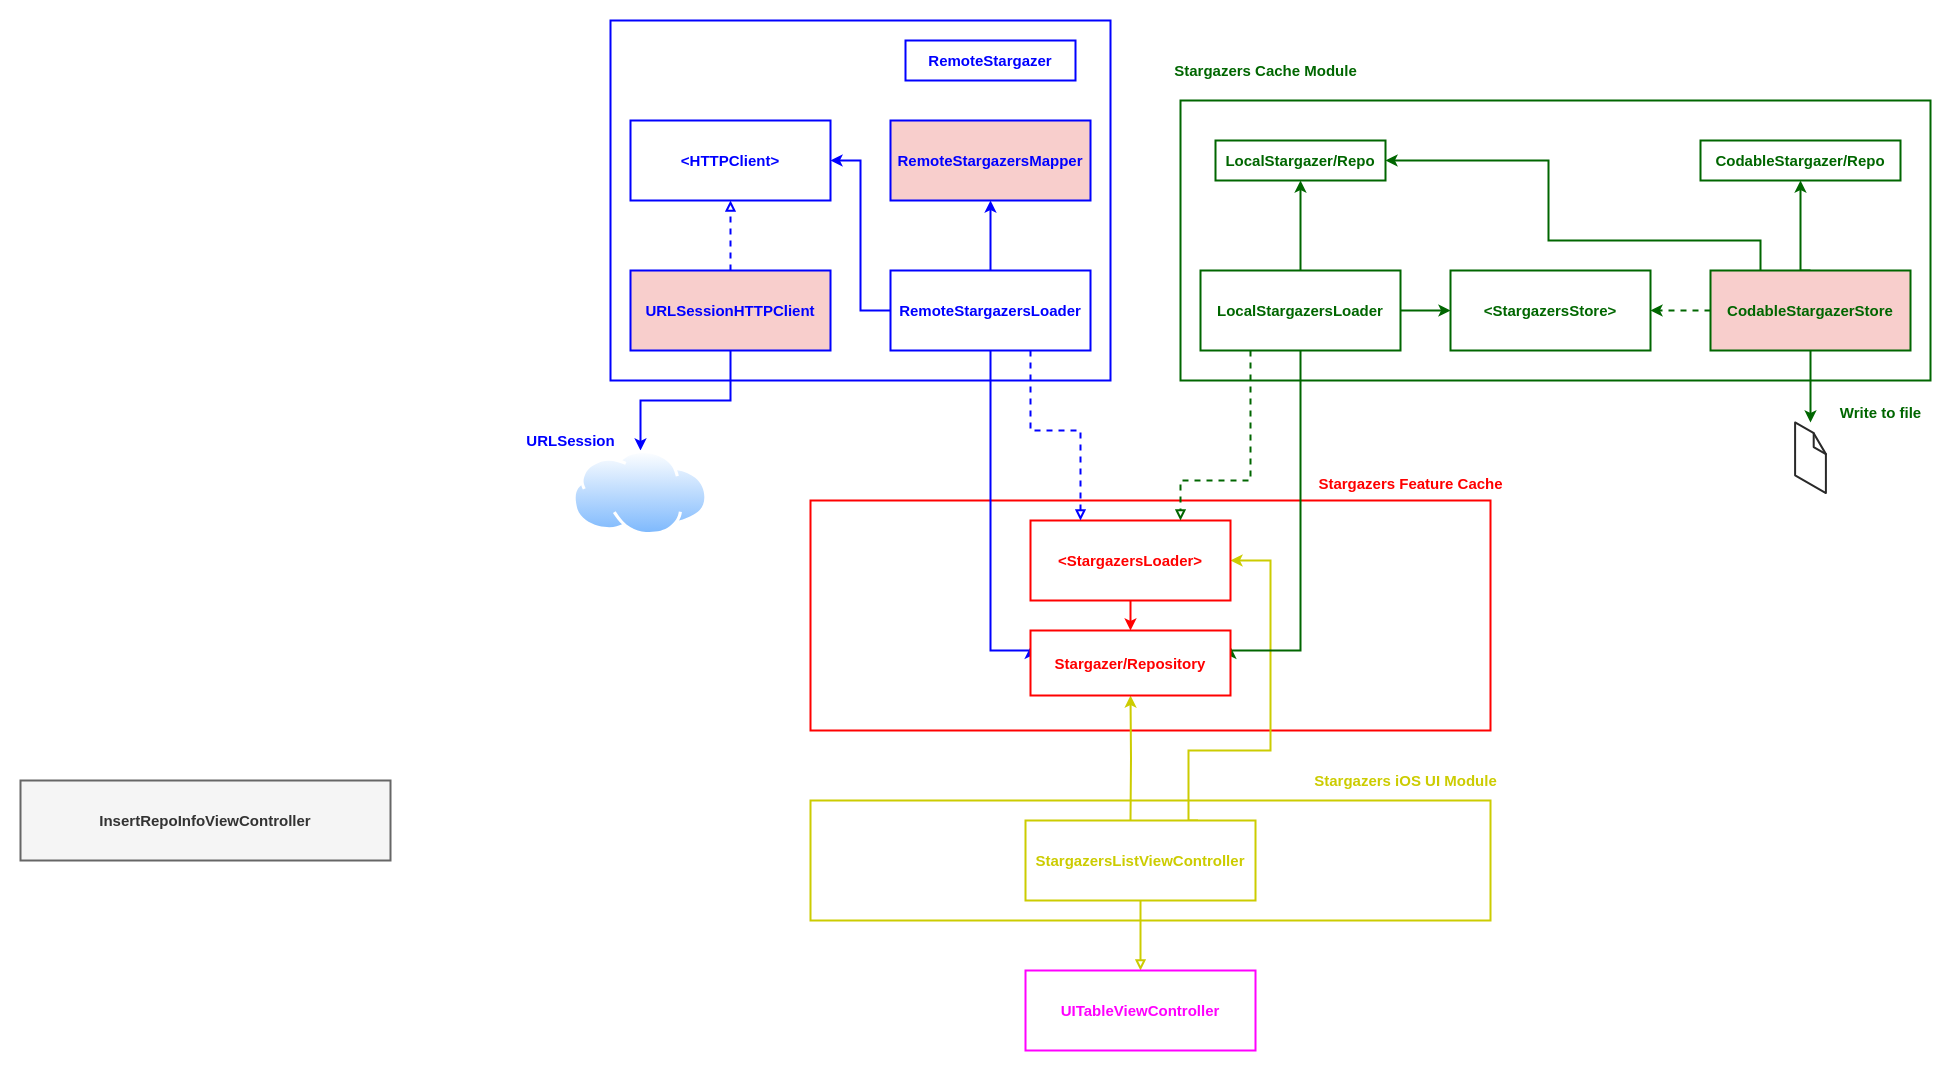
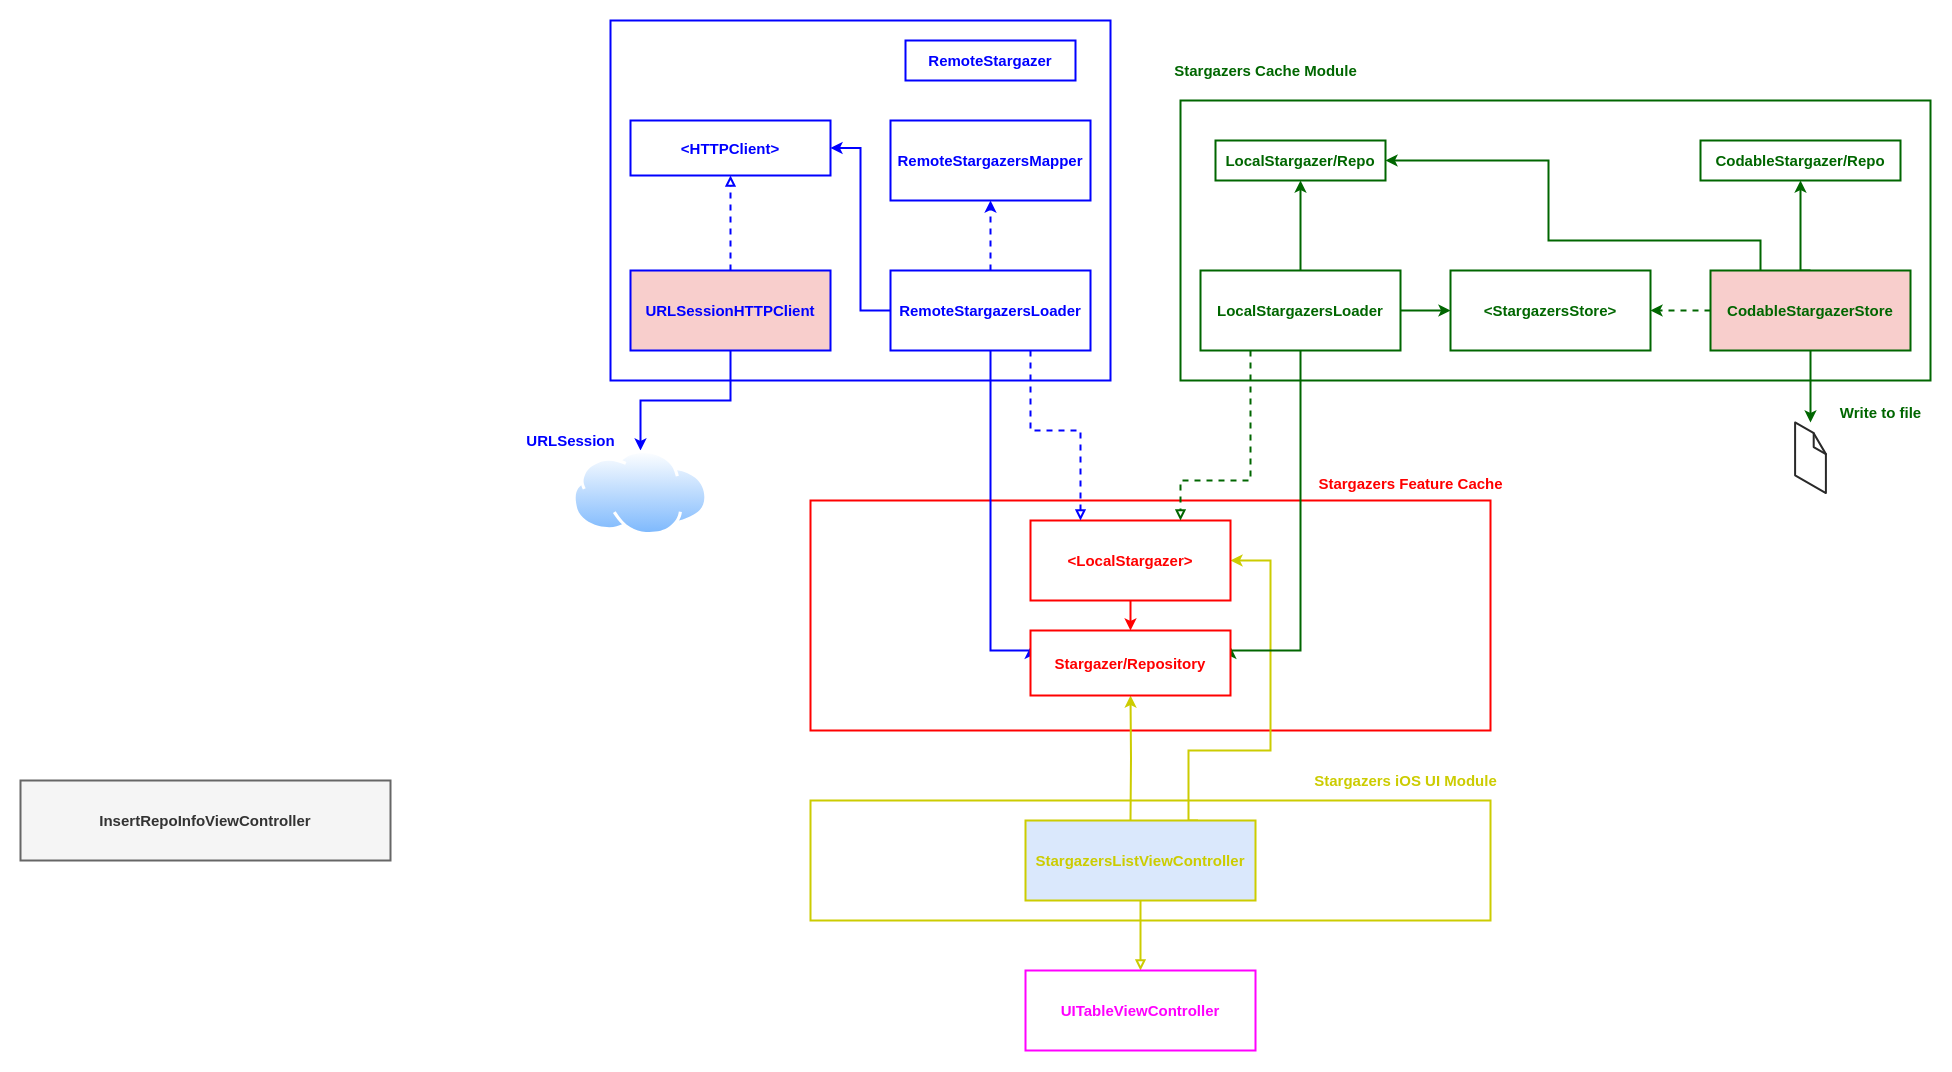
- <mxCell id="19" value="&amp;lt;HTTPClient&amp;gt;" style="rounded=0;whiteSpace=wrap;html=1;fontSize=15;strokeWidth=2;fontStyle=1;strokeColor=#0000FF;fontColor=#0000FF;" parent="1" vertex="1"><mxGeometry x="630" y="120" width="200" height="80" as="geometry" /></mxCell>
+ <mxCell id="19" value="&amp;lt;HTTPClient&amp;gt;" style="rounded=0;whiteSpace=wrap;html=1;fontSize=15;strokeWidth=2;fontStyle=1;strokeColor=#0000FF;fontColor=#0000FF;" parent="1" vertex="1"><mxGeometry x="630" y="120" width="200" height="55" as="geometry" /></mxCell>
- <mxCell id="20" value="RemoteStargazersMapper" style="rounded=0;whiteSpace=wrap;html=1;fontSize=15;strokeWidth=2;fontStyle=1;strokeColor=#0000FF;fontColor=#0000FF;fillColor=#f8cecc;" parent="1" vertex="1"><mxGeometry x="890" y="120" width="200" height="80" as="geometry" /></mxCell>
+ <mxCell id="20" value="RemoteStargazersMapper" style="rounded=0;whiteSpace=wrap;html=1;fontSize=15;strokeWidth=2;fontStyle=1;strokeColor=#0000FF;fontColor=#0000FF;" parent="1" vertex="1"><mxGeometry x="890" y="120" width="200" height="80" as="geometry" /></mxCell>
- <mxCell id="13" value="" style="edgeStyle=orthogonalEdgeStyle;rounded=0;orthogonalLoop=1;jettySize=auto;html=1;fontSize=15;fontColor=#0000FF;endArrow=classic;endFill=1;strokeColor=#0000FF;strokeWidth=2;" parent="1" source="15" target="20" edge="1"><mxGeometry relative="1" as="geometry" /></mxCell>
+ <mxCell id="13" value="" style="edgeStyle=orthogonalEdgeStyle;rounded=0;orthogonalLoop=1;jettySize=auto;html=1;fontSize=15;fontColor=#0000FF;endArrow=classic;endFill=1;strokeColor=#0000FF;strokeWidth=2;dashed=1;" parent="1" source="15" target="20" edge="1"><mxGeometry relative="1" as="geometry" /></mxCell>
- <mxCell id="10" value="&amp;lt;StargazersLoader&amp;gt;" style="rounded=0;whiteSpace=wrap;html=1;fontSize=15;strokeWidth=2;fontStyle=1;strokeColor=#FF0000;fontColor=#FF0000;" parent="1" vertex="1"><mxGeometry x="1030" y="520" width="200" height="80" as="geometry" /></mxCell>
+ <mxCell id="10" value="&amp;lt;LocalStargazer&amp;gt;" style="rounded=0;whiteSpace=wrap;html=1;fontSize=15;strokeWidth=2;fontStyle=1;strokeColor=#FF0000;fontColor=#FF0000;" parent="1" vertex="1"><mxGeometry x="1030" y="520" width="200" height="80" as="geometry" /></mxCell>
- <mxCell id="8" value="StargazersListViewController" style="rounded=0;whiteSpace=wrap;html=1;strokeWidth=2;fontSize=15;fontStyle=1;strokeColor=#CCCC00;labelBackgroundColor=none;fontColor=#CCCC00;" parent="1" vertex="1"><mxGeometry x="1025" y="820" width="230" height="80" as="geometry" /></mxCell>
+ <mxCell id="8" value="StargazersListViewController" style="rounded=0;whiteSpace=wrap;html=1;strokeWidth=2;fontSize=15;fontStyle=1;strokeColor=#CCCC00;labelBackgroundColor=none;fontColor=#CCCC00;fillColor=#dae8fc;" parent="1" vertex="1"><mxGeometry x="1025" y="820" width="230" height="80" as="geometry" /></mxCell>
